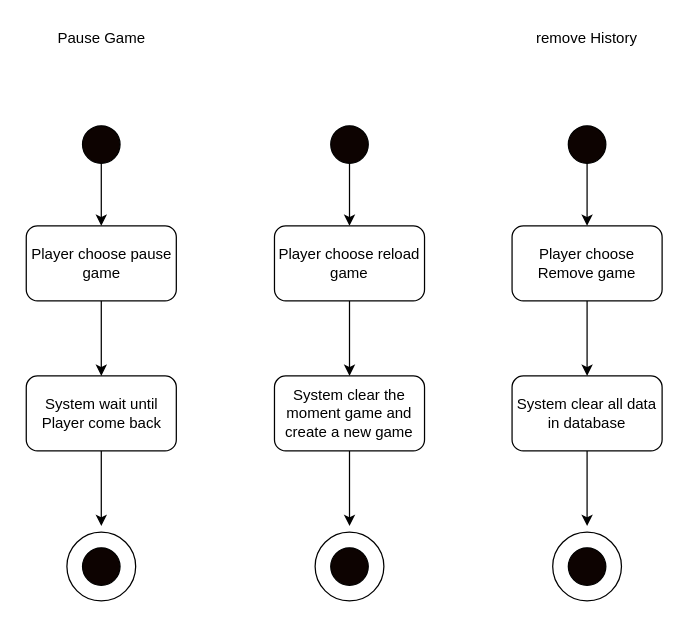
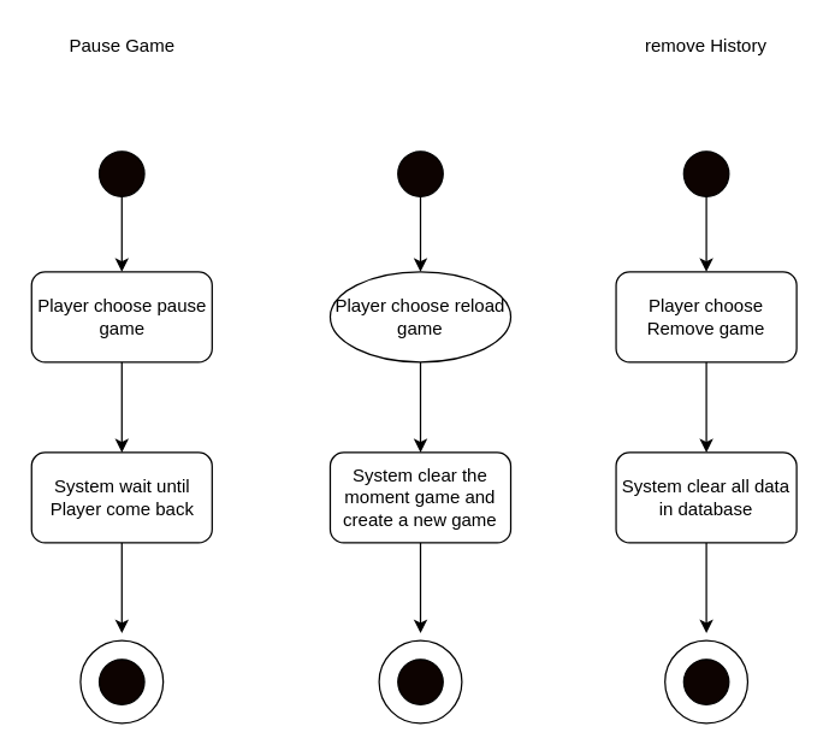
- <mxCell id="14" value="Player choose reload game" style="rounded=1;whiteSpace=wrap;html=1;fillColor=#FFFFFF;" vertex="1" parent="1"><mxGeometry x="219" y="180" width="120" height="60" as="geometry" /></mxCell>
+ <mxCell id="14" value="Player choose reload game" style="ellipse;whiteSpace=wrap;html=1;fillColor=#FFFFFF;" vertex="1" parent="1"><mxGeometry x="219" y="180" width="120" height="60" as="geometry" /></mxCell>
